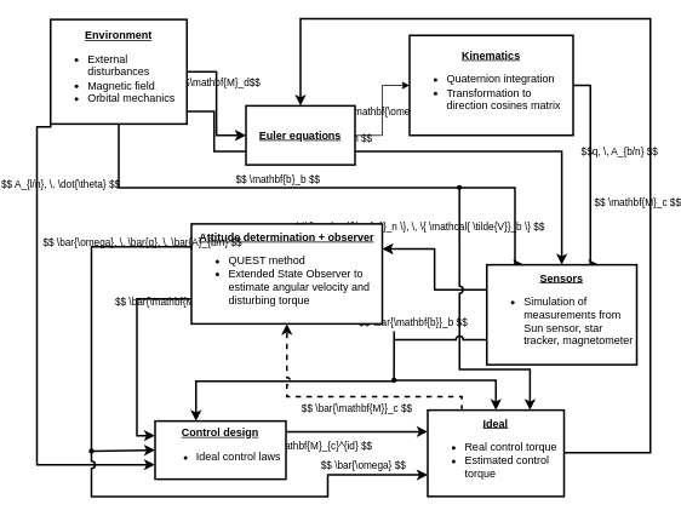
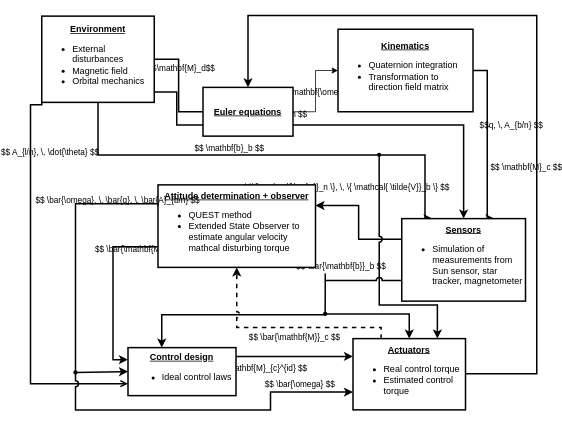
- <mxCell id="17" value="&lt;div align=&quot;center&quot;&gt;&lt;u&gt;&lt;font data-font-src=&quot;https://fonts.googleapis.com/css?family=Computer+modern&quot;&gt;&lt;b&gt;Kinematics&lt;/b&gt;&lt;/font&gt;&lt;/u&gt;&lt;/div&gt;&lt;div align=&quot;left&quot;&gt;&lt;ul&gt;&lt;li&gt;Quaternion integration&lt;br&gt;&lt;/li&gt;&lt;li&gt;&lt;font face=&quot;Computer modern&quot;&gt;&lt;font face=&quot;Helvetica&quot;&gt;Transformation to direction cosines matrix&lt;/font&gt;&lt;br&gt;&lt;/font&gt;&lt;/li&gt;&lt;/ul&gt;&lt;/div&gt;" style="whiteSpace=wrap;html=1;strokeWidth=2;" parent="1" vertex="1"><mxGeometry x="430" y="38.5" width="180" height="110" as="geometry" /></mxCell>
+ <mxCell id="17" value="&lt;div align=&quot;center&quot;&gt;&lt;u&gt;&lt;font data-font-src=&quot;https://fonts.googleapis.com/css?family=Computer+modern&quot;&gt;&lt;b&gt;Kinematics&lt;/b&gt;&lt;/font&gt;&lt;/u&gt;&lt;/div&gt;&lt;div align=&quot;left&quot;&gt;&lt;ul&gt;&lt;li&gt;Quaternion integration&lt;br&gt;&lt;/li&gt;&lt;li&gt;&lt;font face=&quot;Computer modern&quot;&gt;&lt;font face=&quot;Helvetica&quot;&gt;Transformation to direction field matrix&lt;/font&gt;&lt;br&gt;&lt;/font&gt;&lt;/li&gt;&lt;/ul&gt;&lt;/div&gt;" style="whiteSpace=wrap;html=1;strokeWidth=2;" parent="1" vertex="1"><mxGeometry x="430" y="38.5" width="180" height="110" as="geometry" /></mxCell>
- <mxCell id="2" style="edgeStyle=orthogonalEdgeStyle;rounded=0;orthogonalLoop=1;jettySize=auto;html=1;exitX=1;exitY=0.5;exitDx=0;exitDy=0;entryX=0;entryY=0.5;entryDx=0;entryDy=0;strokeWidth=2;" parent="1" source="13" target="16" edge="1"><mxGeometry relative="1" as="geometry"><mxPoint x="262" y="123" as="targetPoint" /></mxGeometry></mxCell>
+ <mxCell id="2" style="edgeStyle=orthogonalEdgeStyle;rounded=0;orthogonalLoop=1;jettySize=auto;html=1;exitX=1;exitY=0.5;exitDx=0;exitDy=0;entryX=0;entryY=0.5;entryDx=0;entryDy=0;strokeWidth=2;endArrow=none;" parent="1" source="13" target="16" edge="1"><mxGeometry relative="1" as="geometry"><mxPoint x="262" y="123" as="targetPoint" /></mxGeometry></mxCell>
- <mxCell id="25" value="&lt;div&gt;&lt;u&gt;&lt;font data-font-src=&quot;https://fonts.googleapis.com/css?family=Computer+modern&quot;&gt;&lt;b&gt;Attitude determination + observer&lt;/b&gt;&lt;/font&gt;&lt;/u&gt;&lt;/div&gt;&lt;div align=&quot;left&quot;&gt;&lt;ul&gt;&lt;li&gt;&lt;font data-font-src=&quot;https://fonts.googleapis.com/css?family=Computer+modern&quot;&gt;QUEST method&lt;/font&gt;&lt;/li&gt;&lt;li&gt;&lt;font data-font-src=&quot;https://fonts.googleapis.com/css?family=Computer+modern&quot;&gt;Extended State Observer to estimate angular velocity and disturbing torque&lt;/font&gt;&lt;br&gt;&lt;/li&gt;&lt;/ul&gt;&lt;/div&gt;" style="whiteSpace=wrap;html=1;strokeWidth=2;" parent="1" vertex="1"><mxGeometry x="190" y="246" width="210" height="110" as="geometry" /></mxCell>
+ <mxCell id="25" value="&lt;div&gt;&lt;u&gt;&lt;font data-font-src=&quot;https://fonts.googleapis.com/css?family=Computer+modern&quot;&gt;&lt;b&gt;Attitude determination + observer&lt;/b&gt;&lt;/font&gt;&lt;/u&gt;&lt;/div&gt;&lt;div align=&quot;left&quot;&gt;&lt;ul&gt;&lt;li&gt;&lt;font data-font-src=&quot;https://fonts.googleapis.com/css?family=Computer+modern&quot;&gt;QUEST method&lt;/font&gt;&lt;/li&gt;&lt;li&gt;&lt;font data-font-src=&quot;https://fonts.googleapis.com/css?family=Computer+modern&quot;&gt;Extended State Observer to estimate angular velocity mathcal disturbing torque&lt;/font&gt;&lt;br&gt;&lt;/li&gt;&lt;/ul&gt;&lt;/div&gt;" style="whiteSpace=wrap;html=1;strokeWidth=2;" parent="1" vertex="1"><mxGeometry x="190" y="246" width="210" height="110" as="geometry" /></mxCell>
- <mxCell id="31" value="&lt;div&gt;&lt;u&gt;&lt;font data-font-src=&quot;https://fonts.googleapis.com/css?family=Computer+modern&quot;&gt;&lt;b&gt;Ideal&lt;/b&gt;&lt;/font&gt;&lt;/u&gt;&lt;/div&gt;&lt;div align=&quot;left&quot;&gt;&lt;ul&gt;&lt;li&gt;Real control torque&lt;br&gt;&lt;/li&gt;&lt;li&gt;Estimated control torque&lt;br&gt;&lt;/li&gt;&lt;/ul&gt;&lt;/div&gt;" style="rounded=0;whiteSpace=wrap;html=1;strokeWidth=2;" parent="1" vertex="1"><mxGeometry x="450" y="451" width="150" height="95" as="geometry" /></mxCell>
+ <mxCell id="31" value="&lt;div&gt;&lt;u&gt;&lt;font data-font-src=&quot;https://fonts.googleapis.com/css?family=Computer+modern&quot;&gt;&lt;b&gt;Actuators&lt;/b&gt;&lt;/font&gt;&lt;/u&gt;&lt;/div&gt;&lt;div align=&quot;left&quot;&gt;&lt;ul&gt;&lt;li&gt;Real control torque&lt;br&gt;&lt;/li&gt;&lt;li&gt;Estimated control torque&lt;br&gt;&lt;/li&gt;&lt;/ul&gt;&lt;/div&gt;" style="rounded=0;whiteSpace=wrap;html=1;strokeWidth=2;" parent="1" vertex="1"><mxGeometry x="450" y="451" width="150" height="95" as="geometry" /></mxCell>
- <mxCell id="9" style="edgeStyle=orthogonalEdgeStyle;rounded=0;orthogonalLoop=1;jettySize=auto;html=1;entryX=0;entryY=0.75;entryDx=0;entryDy=0;exitX=0;exitY=0.5;exitDx=0;exitDy=0;strokeWidth=2;" parent="1" source="13" target="36" edge="1"><mxGeometry relative="1" as="geometry"><Array as="points"><mxPoint x="35" y="139" /><mxPoint x="20" y="139" /><mxPoint x="20" y="511" /></Array></mxGeometry></mxCell>
+ <mxCell id="9" style="edgeStyle=orthogonalEdgeStyle;rounded=0;orthogonalLoop=1;jettySize=auto;html=1;entryX=0;entryY=0.75;entryDx=0;entryDy=0;exitX=0;exitY=0.5;exitDx=0;exitDy=0;strokeWidth=2;endArrow=open;" parent="1" source="13" target="36" edge="1"><mxGeometry relative="1" as="geometry"><Array as="points"><mxPoint x="35" y="139" /><mxPoint x="20" y="139" /><mxPoint x="20" y="511" /></Array></mxGeometry></mxCell>
